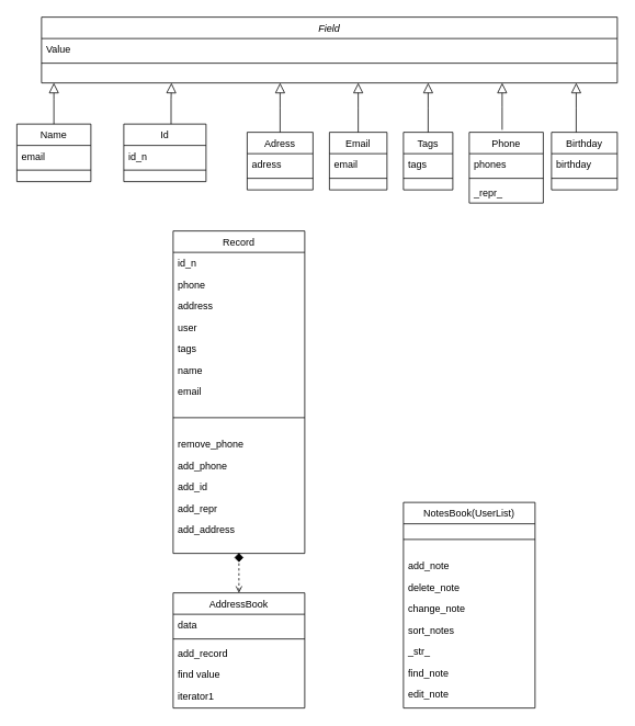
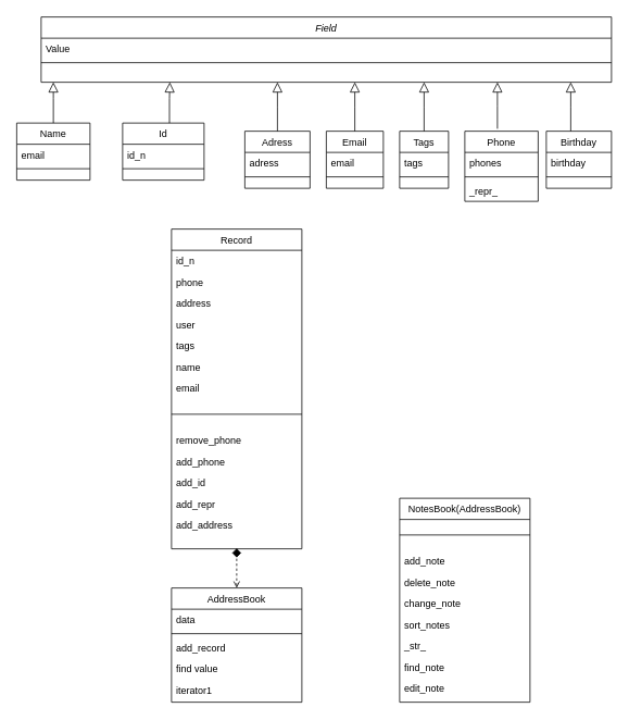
- <mxCell id="49" value="NotesBook(UserList)" style="swimlane;fontStyle=0;align=center;verticalAlign=top;childLayout=stackLayout;horizontal=1;startSize=26;horizontalStack=0;resizeParent=1;resizeLast=0;collapsible=1;marginBottom=0;rounded=0;shadow=0;strokeWidth=1;" parent="1" vertex="1"><mxGeometry x="490" y="610" width="160" height="250" as="geometry"><mxRectangle x="130" y="380" width="160" height="26" as="alternateBounds" /></mxGeometry></mxCell>
+ <mxCell id="49" value="NotesBook(AddressBook)" style="swimlane;fontStyle=0;align=center;verticalAlign=top;childLayout=stackLayout;horizontal=1;startSize=26;horizontalStack=0;resizeParent=1;resizeLast=0;collapsible=1;marginBottom=0;rounded=0;shadow=0;strokeWidth=1;" parent="1" vertex="1"><mxGeometry x="490" y="610" width="160" height="250" as="geometry"><mxRectangle x="130" y="380" width="160" height="26" as="alternateBounds" /></mxGeometry></mxCell>
